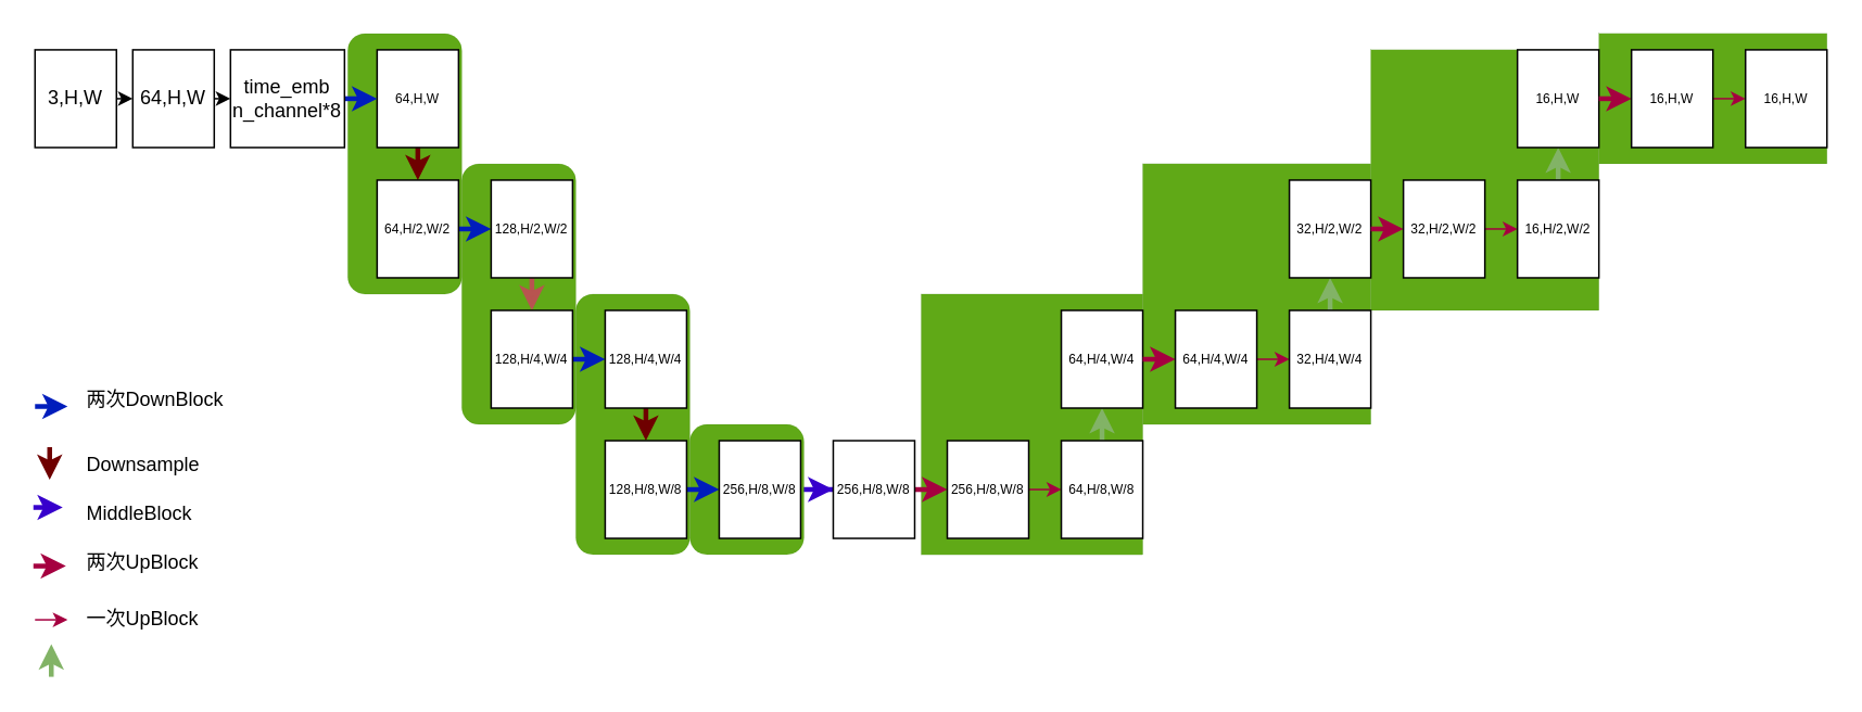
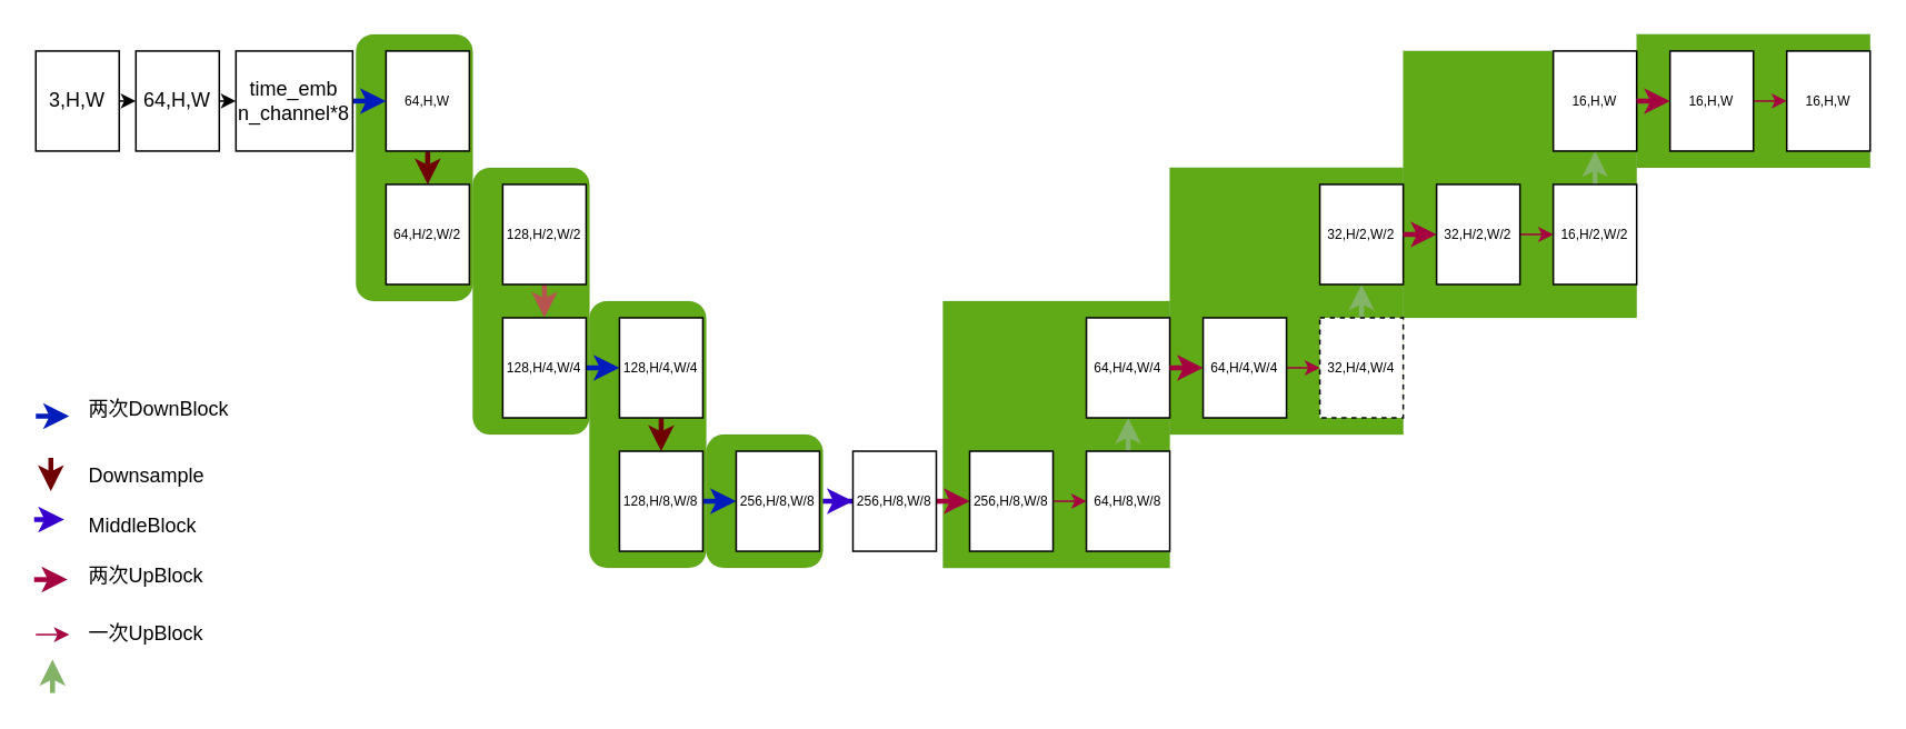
- <mxCell id="21" style="edgeStyle=orthogonalEdgeStyle;rounded=0;orthogonalLoop=1;jettySize=auto;html=1;exitX=1;exitY=0.5;exitDx=0;exitDy=0;entryX=0;entryY=0.5;entryDx=0;entryDy=0;fillColor=#0050ef;strokeColor=#001DBC;strokeWidth=3;" edge="1" parent="1" source="22" target="26"><mxGeometry relative="1" as="geometry" /></mxCell>
- <mxCell id="52" value="32,H/4,W/4" style="whiteSpace=wrap;html=1;fontSize=8;" vertex="1" parent="1"><mxGeometry x="791" y="190" width="50" height="60" as="geometry" /></mxCell>
+ <mxCell id="52" value="32,H/4,W/4" style="whiteSpace=wrap;html=1;fontSize=8;dashed=1;" vertex="1" parent="1"><mxGeometry x="791" y="190" width="50" height="60" as="geometry" /></mxCell>
